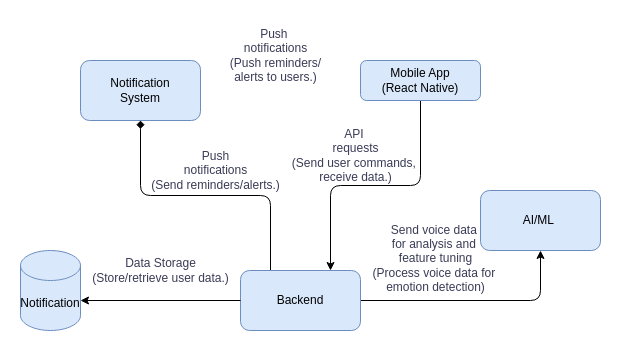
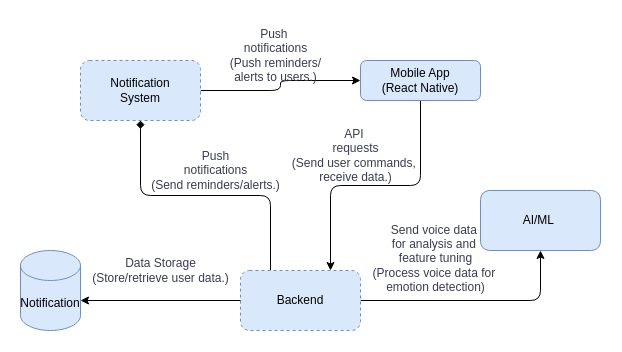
+ <mxCell id="13" style="edgeStyle=orthogonalEdgeStyle;rounded=1;orthogonalLoop=1;jettySize=auto;html=1;exitX=1;exitY=0.5;exitDx=0;exitDy=0;entryX=0;entryY=0.5;entryDx=0;entryDy=0;labelBackgroundColor=none;strokeColor=#000000;fontColor=default;" edge="1" parent="1" source="14" target="6"><mxGeometry relative="1" as="geometry" /></mxCell>
- <mxCell id="14" value="Notification&lt;div&gt;System&lt;/div&gt;" style="rounded=1;whiteSpace=wrap;html=1;labelBackgroundColor=none;fillColor=#dae8fc;strokeColor=#6c8ebf;" vertex="1" parent="1"><mxGeometry x="80" y="60" width="120" height="60" as="geometry" /></mxCell>
+ <mxCell id="14" value="Notification&lt;div&gt;System&lt;/div&gt;" style="rounded=1;whiteSpace=wrap;html=1;labelBackgroundColor=none;fillColor=#dae8fc;strokeColor=#6c8ebf;dashed=1;" vertex="1" parent="1"><mxGeometry x="80" y="60" width="120" height="60" as="geometry" /></mxCell>
- <mxCell id="4" value="Backend" style="rounded=1;whiteSpace=wrap;html=1;labelBackgroundColor=none;fillColor=#dae8fc;strokeColor=#6c8ebf;" vertex="1" parent="1"><mxGeometry x="240" y="270" width="120" height="60" as="geometry" /></mxCell>
+ <mxCell id="4" value="Backend" style="rounded=1;whiteSpace=wrap;html=1;labelBackgroundColor=none;fillColor=#dae8fc;strokeColor=#6c8ebf;dashed=1;" vertex="1" parent="1"><mxGeometry x="240" y="270" width="120" height="60" as="geometry" /></mxCell>
